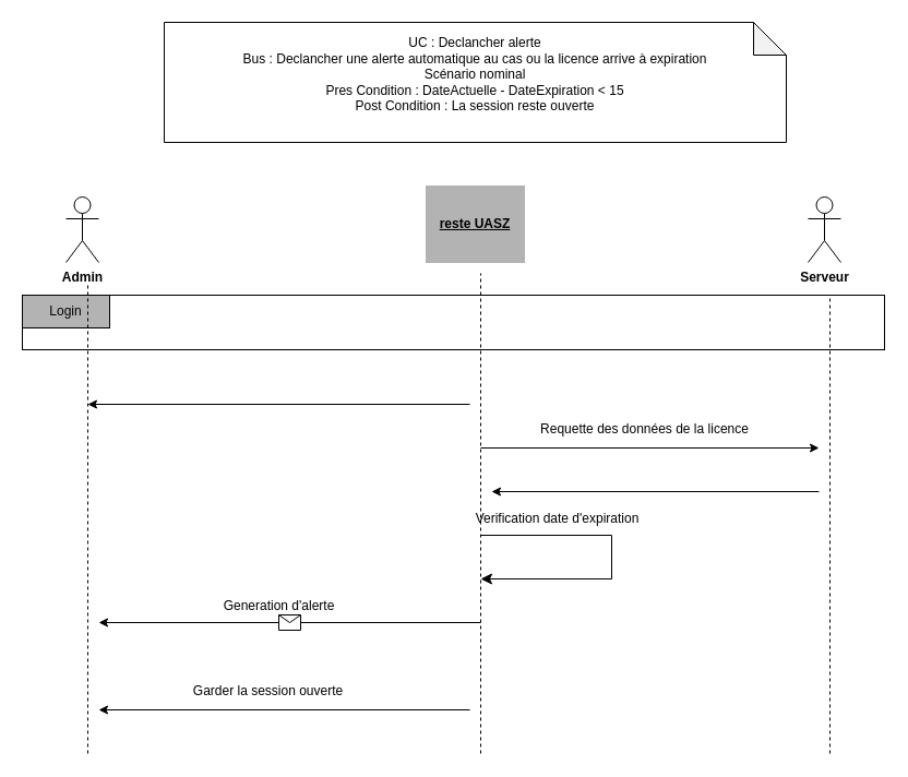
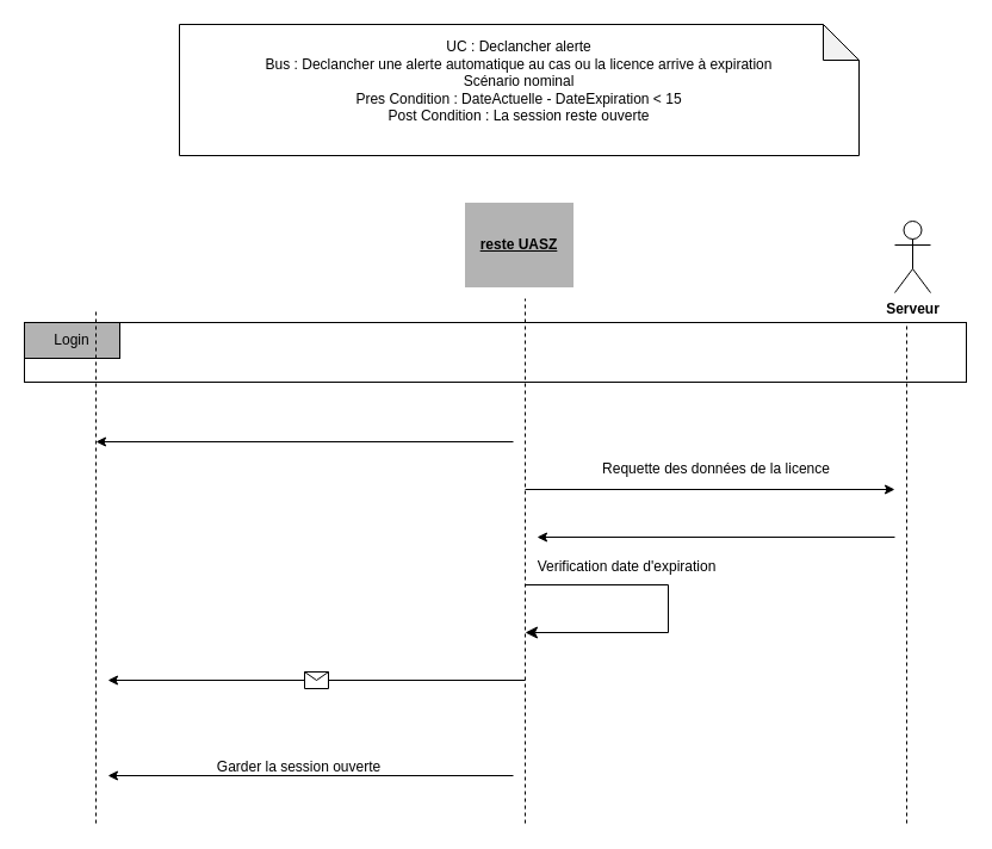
- <mxCell id="4" value="&lt;b&gt;Admin&lt;/b&gt;" style="shape=umlActor;verticalLabelPosition=bottom;verticalAlign=top;html=1;outlineConnect=0;" vertex="1" parent="2"><mxGeometry x="40" y="160" width="30" height="60" as="geometry" /></mxCell>
- <mxCell id="6" value="&lt;b&gt;Serveur&lt;/b&gt;" style="shape=umlActor;verticalLabelPosition=bottom;verticalAlign=top;html=1;outlineConnect=0;" vertex="1" parent="2"><mxGeometry x="720" y="160" width="30" height="60" as="geometry" /></mxCell>
+ <mxCell id="6" value="&lt;b&gt;Serveur&lt;/b&gt;" style="shape=umlActor;verticalLabelPosition=bottom;verticalAlign=top;html=1;outlineConnect=0;" vertex="1" parent="2"><mxGeometry x="730" y="165" width="30" height="60" as="geometry" /></mxCell>
- <mxCell id="16" value="Requette des données de la licence" style="text;html=1;align=center;verticalAlign=middle;resizable=0;points=[];autosize=1;strokeColor=none;fillColor=none;" vertex="1" parent="2"><mxGeometry x="465" y="358" width="210" height="30" as="geometry" /></mxCell>
+ <mxCell id="16" value="Requette des données de la licence" style="text;html=1;align=center;verticalAlign=middle;resizable=0;points=[];autosize=1;strokeColor=none;fillColor=none;" vertex="1" parent="2"><mxGeometry x="475" y="358" width="210" height="30" as="geometry" /></mxCell>
- <mxCell id="17" value="Verification date d'expiration" style="text;html=1;align=center;verticalAlign=middle;resizable=0;points=[];autosize=1;strokeColor=none;fillColor=none;" vertex="1" parent="2"><mxGeometry x="405" y="440" width="170" height="30" as="geometry" /></mxCell>
+ <mxCell id="17" value="Verification date d'expiration" style="text;html=1;align=center;verticalAlign=middle;resizable=0;points=[];autosize=1;strokeColor=none;fillColor=none;" vertex="1" parent="2"><mxGeometry x="420" y="440" width="170" height="30" as="geometry" /></mxCell>
- <mxCell id="18" value="Generation d'alerte" style="text;html=1;align=center;verticalAlign=middle;resizable=0;points=[];autosize=1;strokeColor=none;fillColor=none;" vertex="1" parent="2"><mxGeometry x="170" y="520" width="130" height="30" as="geometry" /></mxCell>
- <mxCell id="19" value="Garder la session ouverte" style="text;html=1;align=center;verticalAlign=middle;resizable=0;points=[];autosize=1;strokeColor=none;fillColor=none;" vertex="1" parent="2"><mxGeometry x="145" y="598" width="160" height="30" as="geometry" /></mxCell>
+ <mxCell id="19" value="Garder la session ouverte" style="text;html=1;align=center;verticalAlign=middle;resizable=0;points=[];autosize=1;strokeColor=none;fillColor=none;" vertex="1" parent="2"><mxGeometry x="150" y="608" width="160" height="30" as="geometry" /></mxCell>
